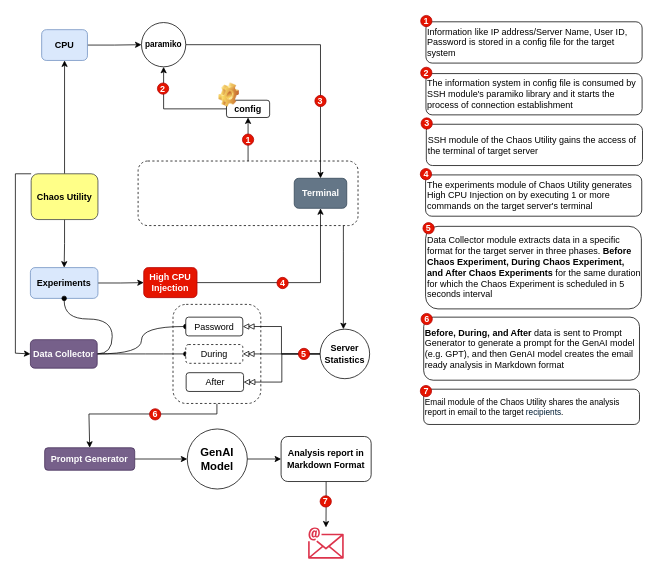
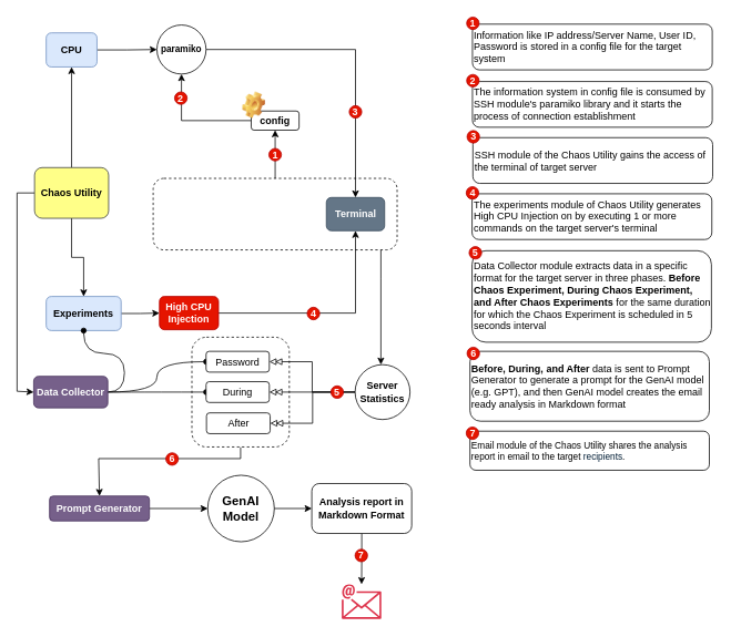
- <mxCell id="10" value="Chaos Utility" style="rounded=1;whiteSpace=wrap;html=1;fillColor=#ffff88;strokeColor=#36393d;fontStyle=1" vertex="1" parent="1"><mxGeometry x="41" y="231" width="89" height="61" as="geometry" /></mxCell>
+ <mxCell id="10" value="Chaos Utility" style="rounded=1;whiteSpace=wrap;html=1;fillColor=#ffff88;strokeColor=#36393d;fontStyle=1" vertex="1" parent="1"><mxGeometry x="41" y="201" width="89" height="61" as="geometry" /></mxCell>
- <mxCell id="21" value="Experiments" style="rounded=1;whiteSpace=wrap;html=1;fillColor=#dae8fc;strokeColor=#6c8ebf;fontStyle=1" vertex="1" parent="1"><mxGeometry x="40" y="356" width="90" height="41" as="geometry" /></mxCell>
+ <mxCell id="21" value="Experiments" style="rounded=1;whiteSpace=wrap;html=1;fillColor=#dae8fc;strokeColor=#6c8ebf;fontStyle=1" vertex="1" parent="1"><mxGeometry x="55" y="356" width="90" height="41" as="geometry" /></mxCell>
- <mxCell id="39" value="During" style="rounded=1;whiteSpace=wrap;html=1;dashed=1;" vertex="1" parent="1"><mxGeometry x="247" y="458.5" width="76" height="25" as="geometry" /></mxCell>
+ <mxCell id="39" value="During" style="rounded=1;whiteSpace=wrap;html=1;" vertex="1" parent="1"><mxGeometry x="247" y="458.5" width="76" height="25" as="geometry" /></mxCell>
